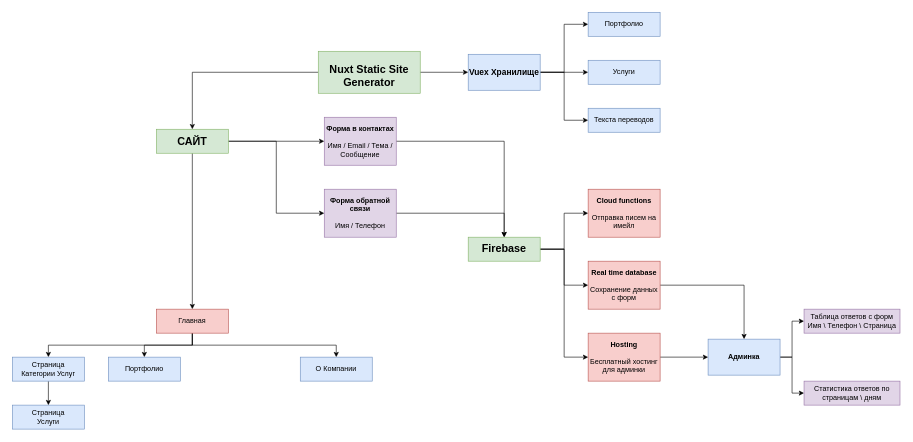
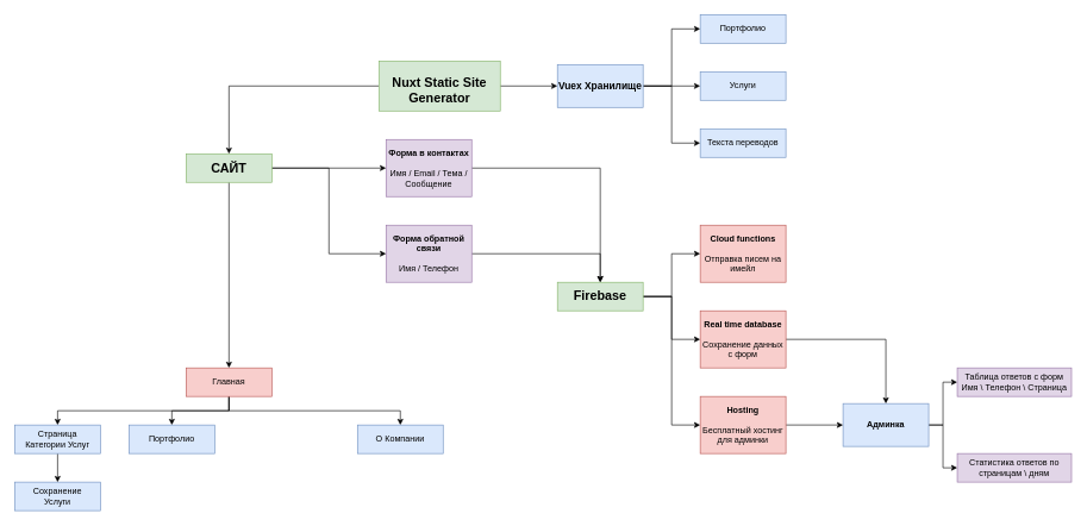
- <mxCell id="10" value="&lt;div&gt;Страница&lt;/div&gt;&lt;div&gt;Услуги&lt;/div&gt;" style="rounded=0;whiteSpace=wrap;html=1;fillColor=#dae8fc;strokeColor=#6c8ebf;" parent="1" vertex="1"><mxGeometry x="20" y="675" width="120" height="40" as="geometry" /></mxCell>
+ <mxCell id="10" value="&lt;div&gt;Сохранение&lt;/div&gt;&lt;div&gt;Услуги&lt;/div&gt;" style="rounded=0;whiteSpace=wrap;html=1;fillColor=#dae8fc;strokeColor=#6c8ebf;" parent="1" vertex="1"><mxGeometry x="20" y="675" width="120" height="40" as="geometry" /></mxCell>
